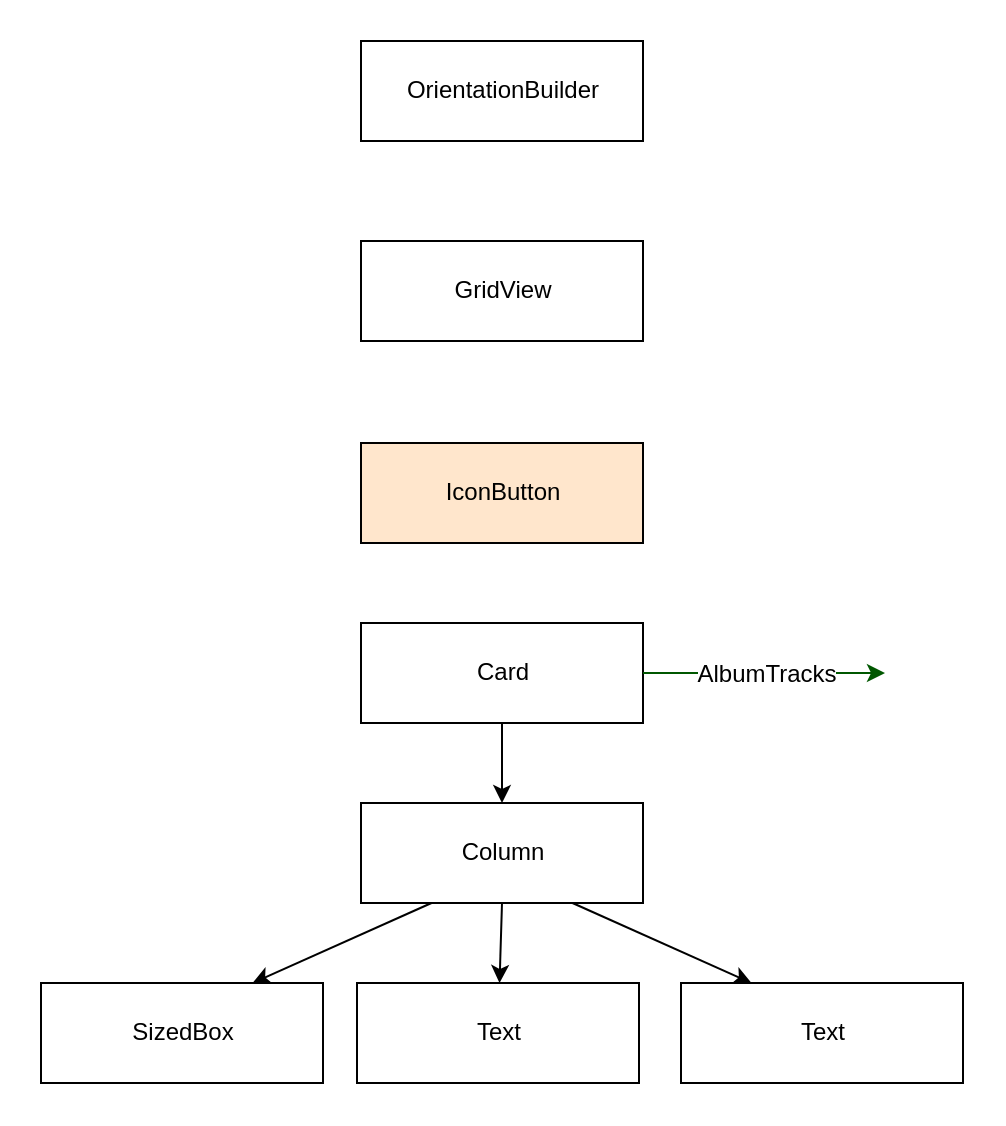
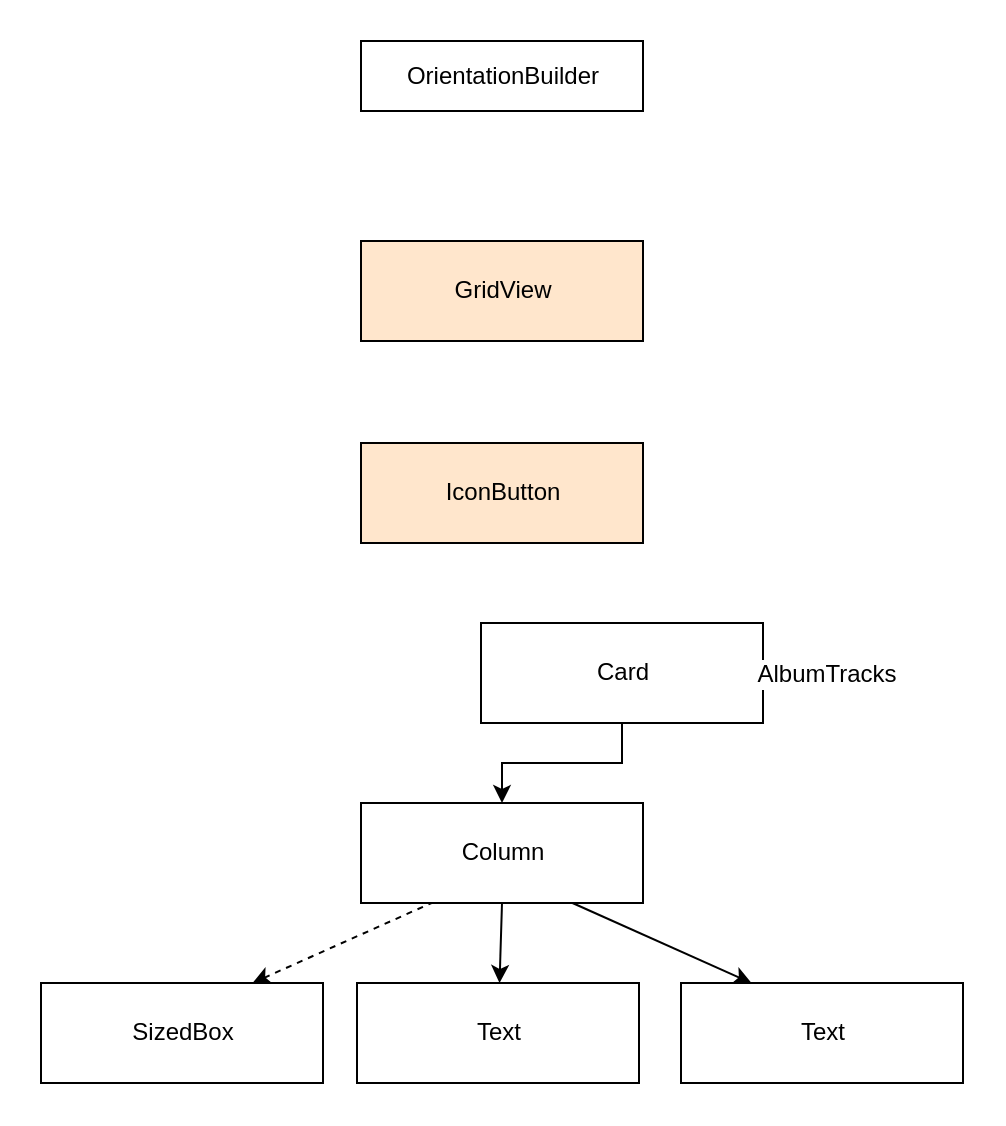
- <mxCell id="2" value="OrientationBuilder" style="html=1;" vertex="1" parent="1"><mxGeometry x="180" y="20" width="141" height="50" as="geometry" /></mxCell>
+ <mxCell id="2" value="OrientationBuilder" style="html=1;" vertex="1" parent="1"><mxGeometry x="180" y="20" width="141" height="35" as="geometry" /></mxCell>
- <mxCell id="3" value="GridView" style="html=1;" vertex="1" parent="1"><mxGeometry x="180" y="120" width="141" height="50" as="geometry" /></mxCell>
+ <mxCell id="3" value="GridView" style="html=1;fillColor=#ffe6cc;" vertex="1" parent="1"><mxGeometry x="180" y="120" width="141" height="50" as="geometry" /></mxCell>
- <mxCell id="5" value="Card" style="html=1;" vertex="1" parent="1"><mxGeometry x="180" y="311" width="141" height="50" as="geometry" /></mxCell>
+ <mxCell id="5" value="Card" style="html=1;" vertex="1" parent="1"><mxGeometry x="240" y="311" width="141" height="50" as="geometry" /></mxCell>
- <mxCell id="10" style="edgeStyle=none;rounded=0;orthogonalLoop=1;jettySize=auto;html=1;entryX=0.25;entryY=1;entryDx=0;entryDy=0;fontSize=12;startArrow=classic;startFill=1;endArrow=none;endFill=0;exitX=0.75;exitY=0;exitDx=0;exitDy=0;" edge="1" parent="1" source="11" target="7"><mxGeometry relative="1" as="geometry" /></mxCell>
+ <mxCell id="10" style="edgeStyle=none;rounded=0;orthogonalLoop=1;jettySize=auto;html=1;entryX=0.25;entryY=1;entryDx=0;entryDy=0;fontSize=12;startArrow=classic;startFill=1;endArrow=none;endFill=0;exitX=0.75;exitY=0;exitDx=0;exitDy=0;dashed=1;" edge="1" parent="1" source="11" target="7"><mxGeometry relative="1" as="geometry" /></mxCell>
